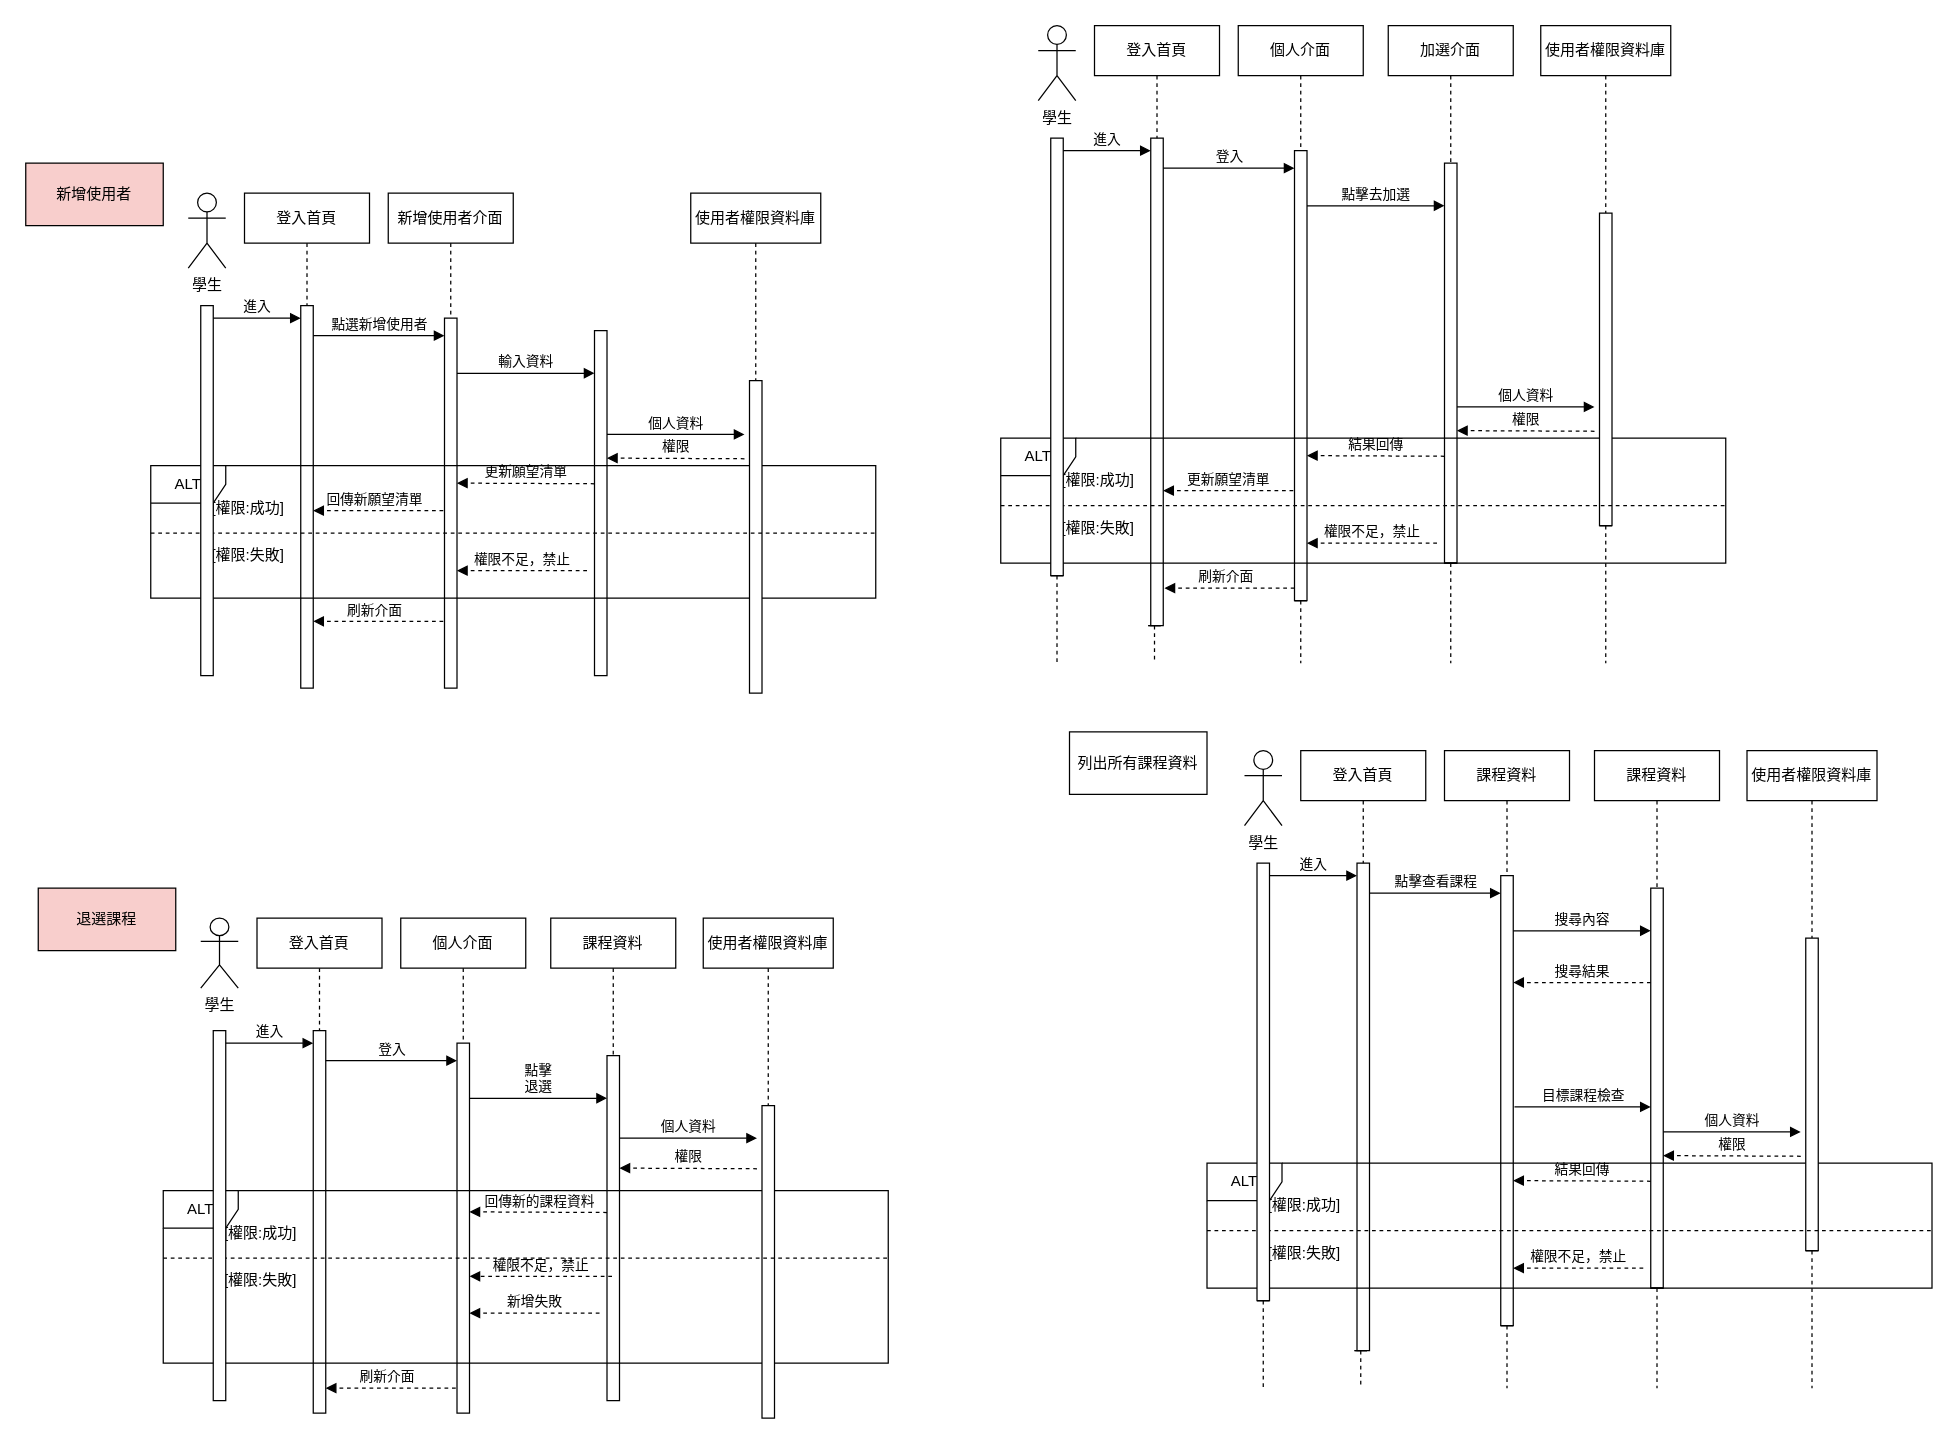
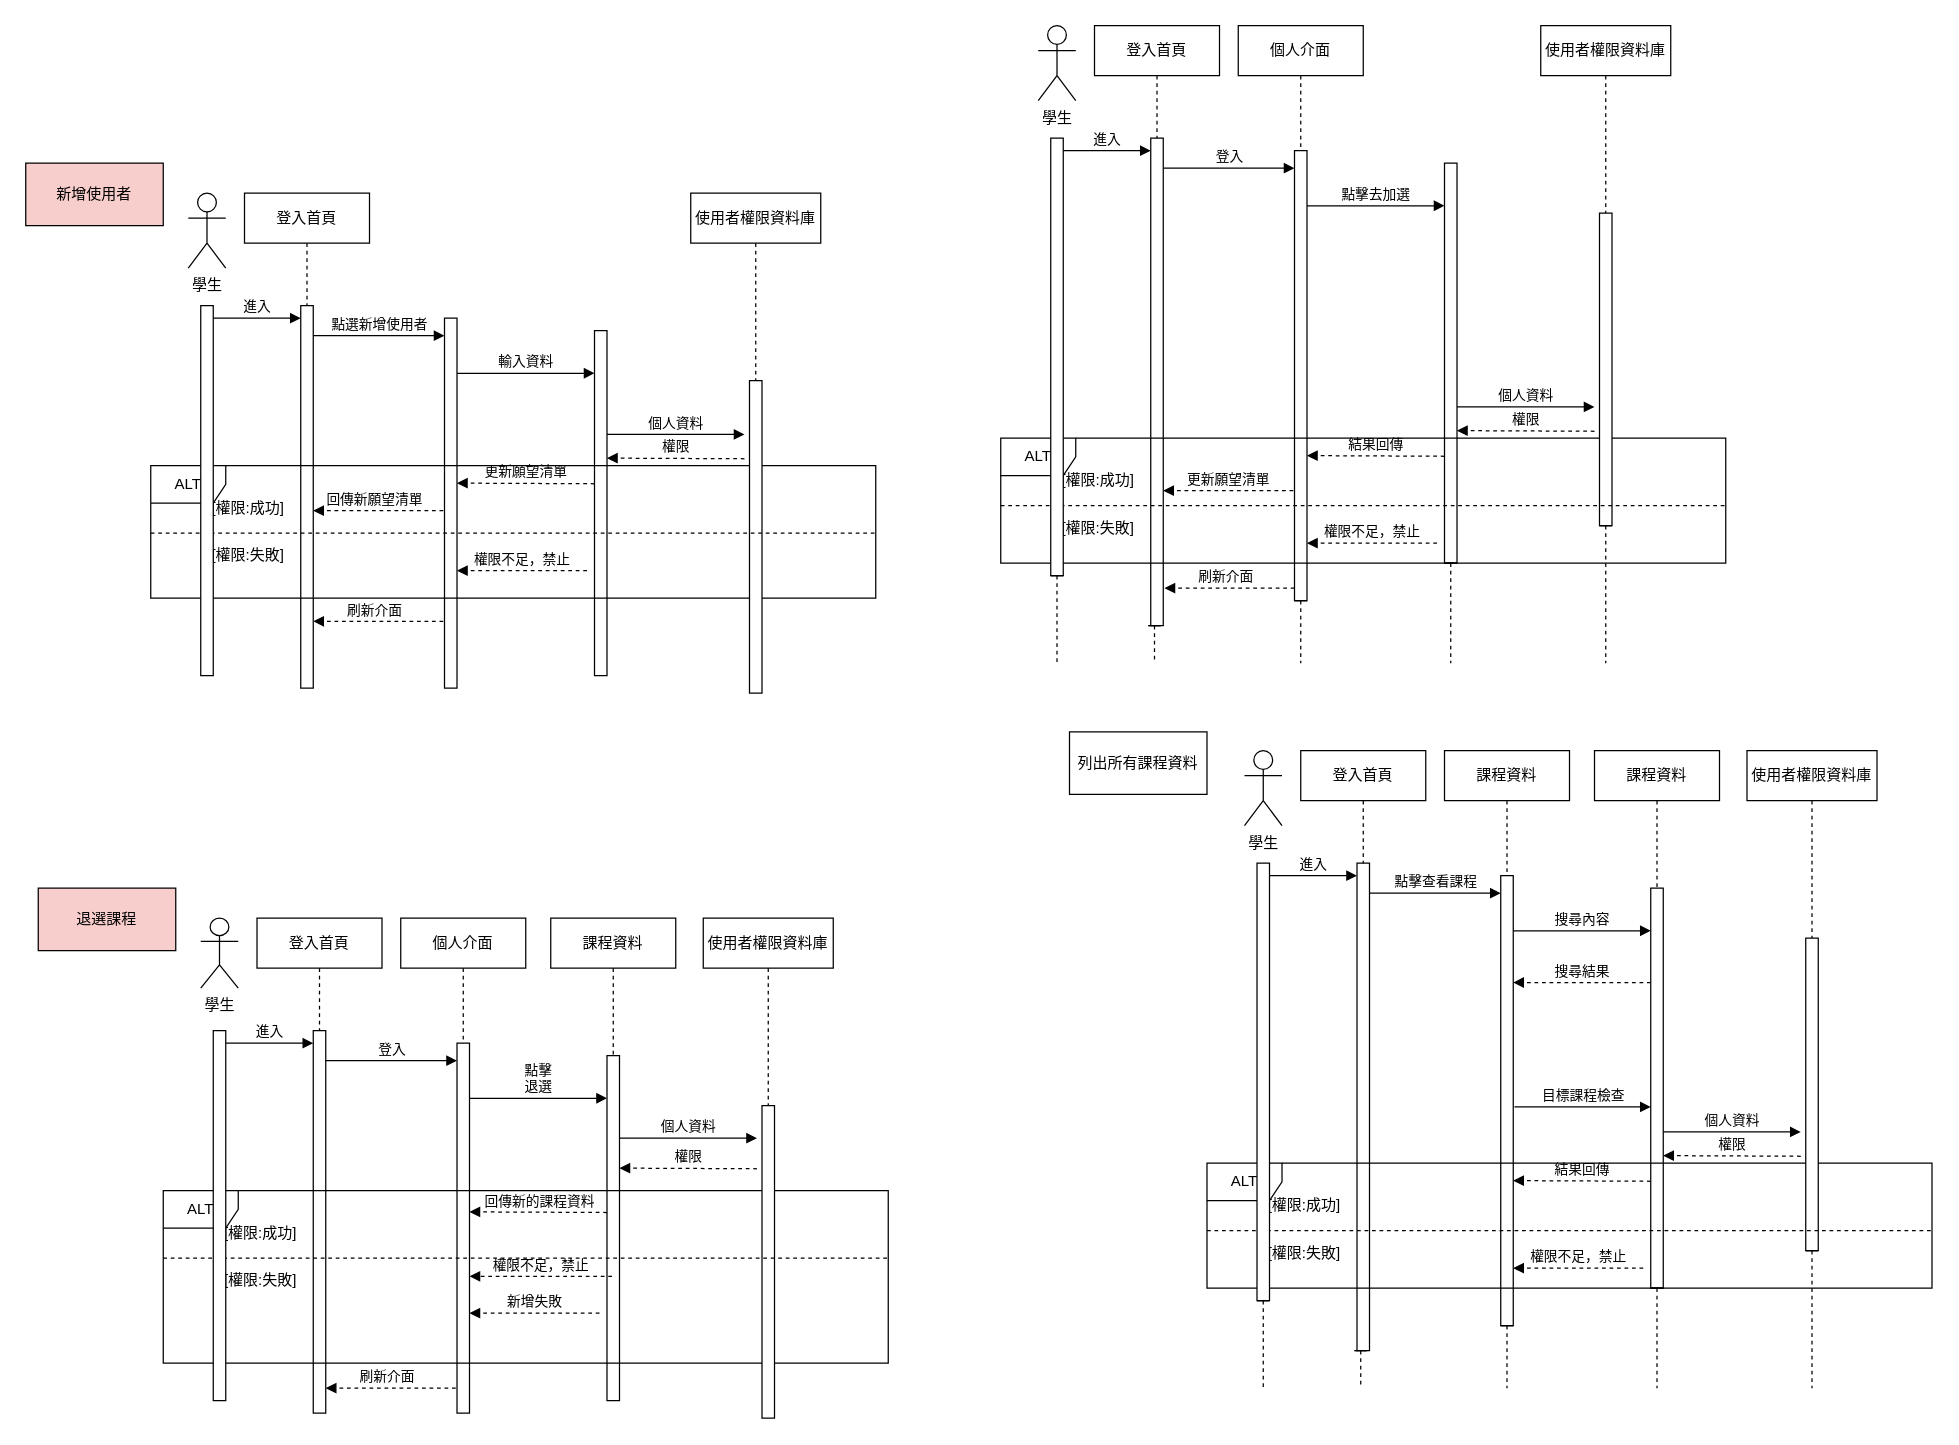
- <mxCell id="6" value="加選介面" style="shape=umlLifeline;perimeter=lifelinePerimeter;whiteSpace=wrap;html=1;container=1;dropTarget=0;collapsible=0;recursiveResize=0;outlineConnect=0;portConstraint=eastwest;newEdgeStyle={&quot;curved&quot;:0,&quot;rounded&quot;:0};" parent="1" vertex="1"><mxGeometry x="1110" y="20" width="100" height="110" as="geometry" /></mxCell>
- <mxCell id="32" value="新增使用者介面" style="shape=umlLifeline;perimeter=lifelinePerimeter;whiteSpace=wrap;html=1;container=1;dropTarget=0;collapsible=0;recursiveResize=0;outlineConnect=0;portConstraint=eastwest;newEdgeStyle={&quot;curved&quot;:0,&quot;rounded&quot;:0};" parent="1" vertex="1"><mxGeometry x="310" y="154" width="100" height="100" as="geometry" /></mxCell>
